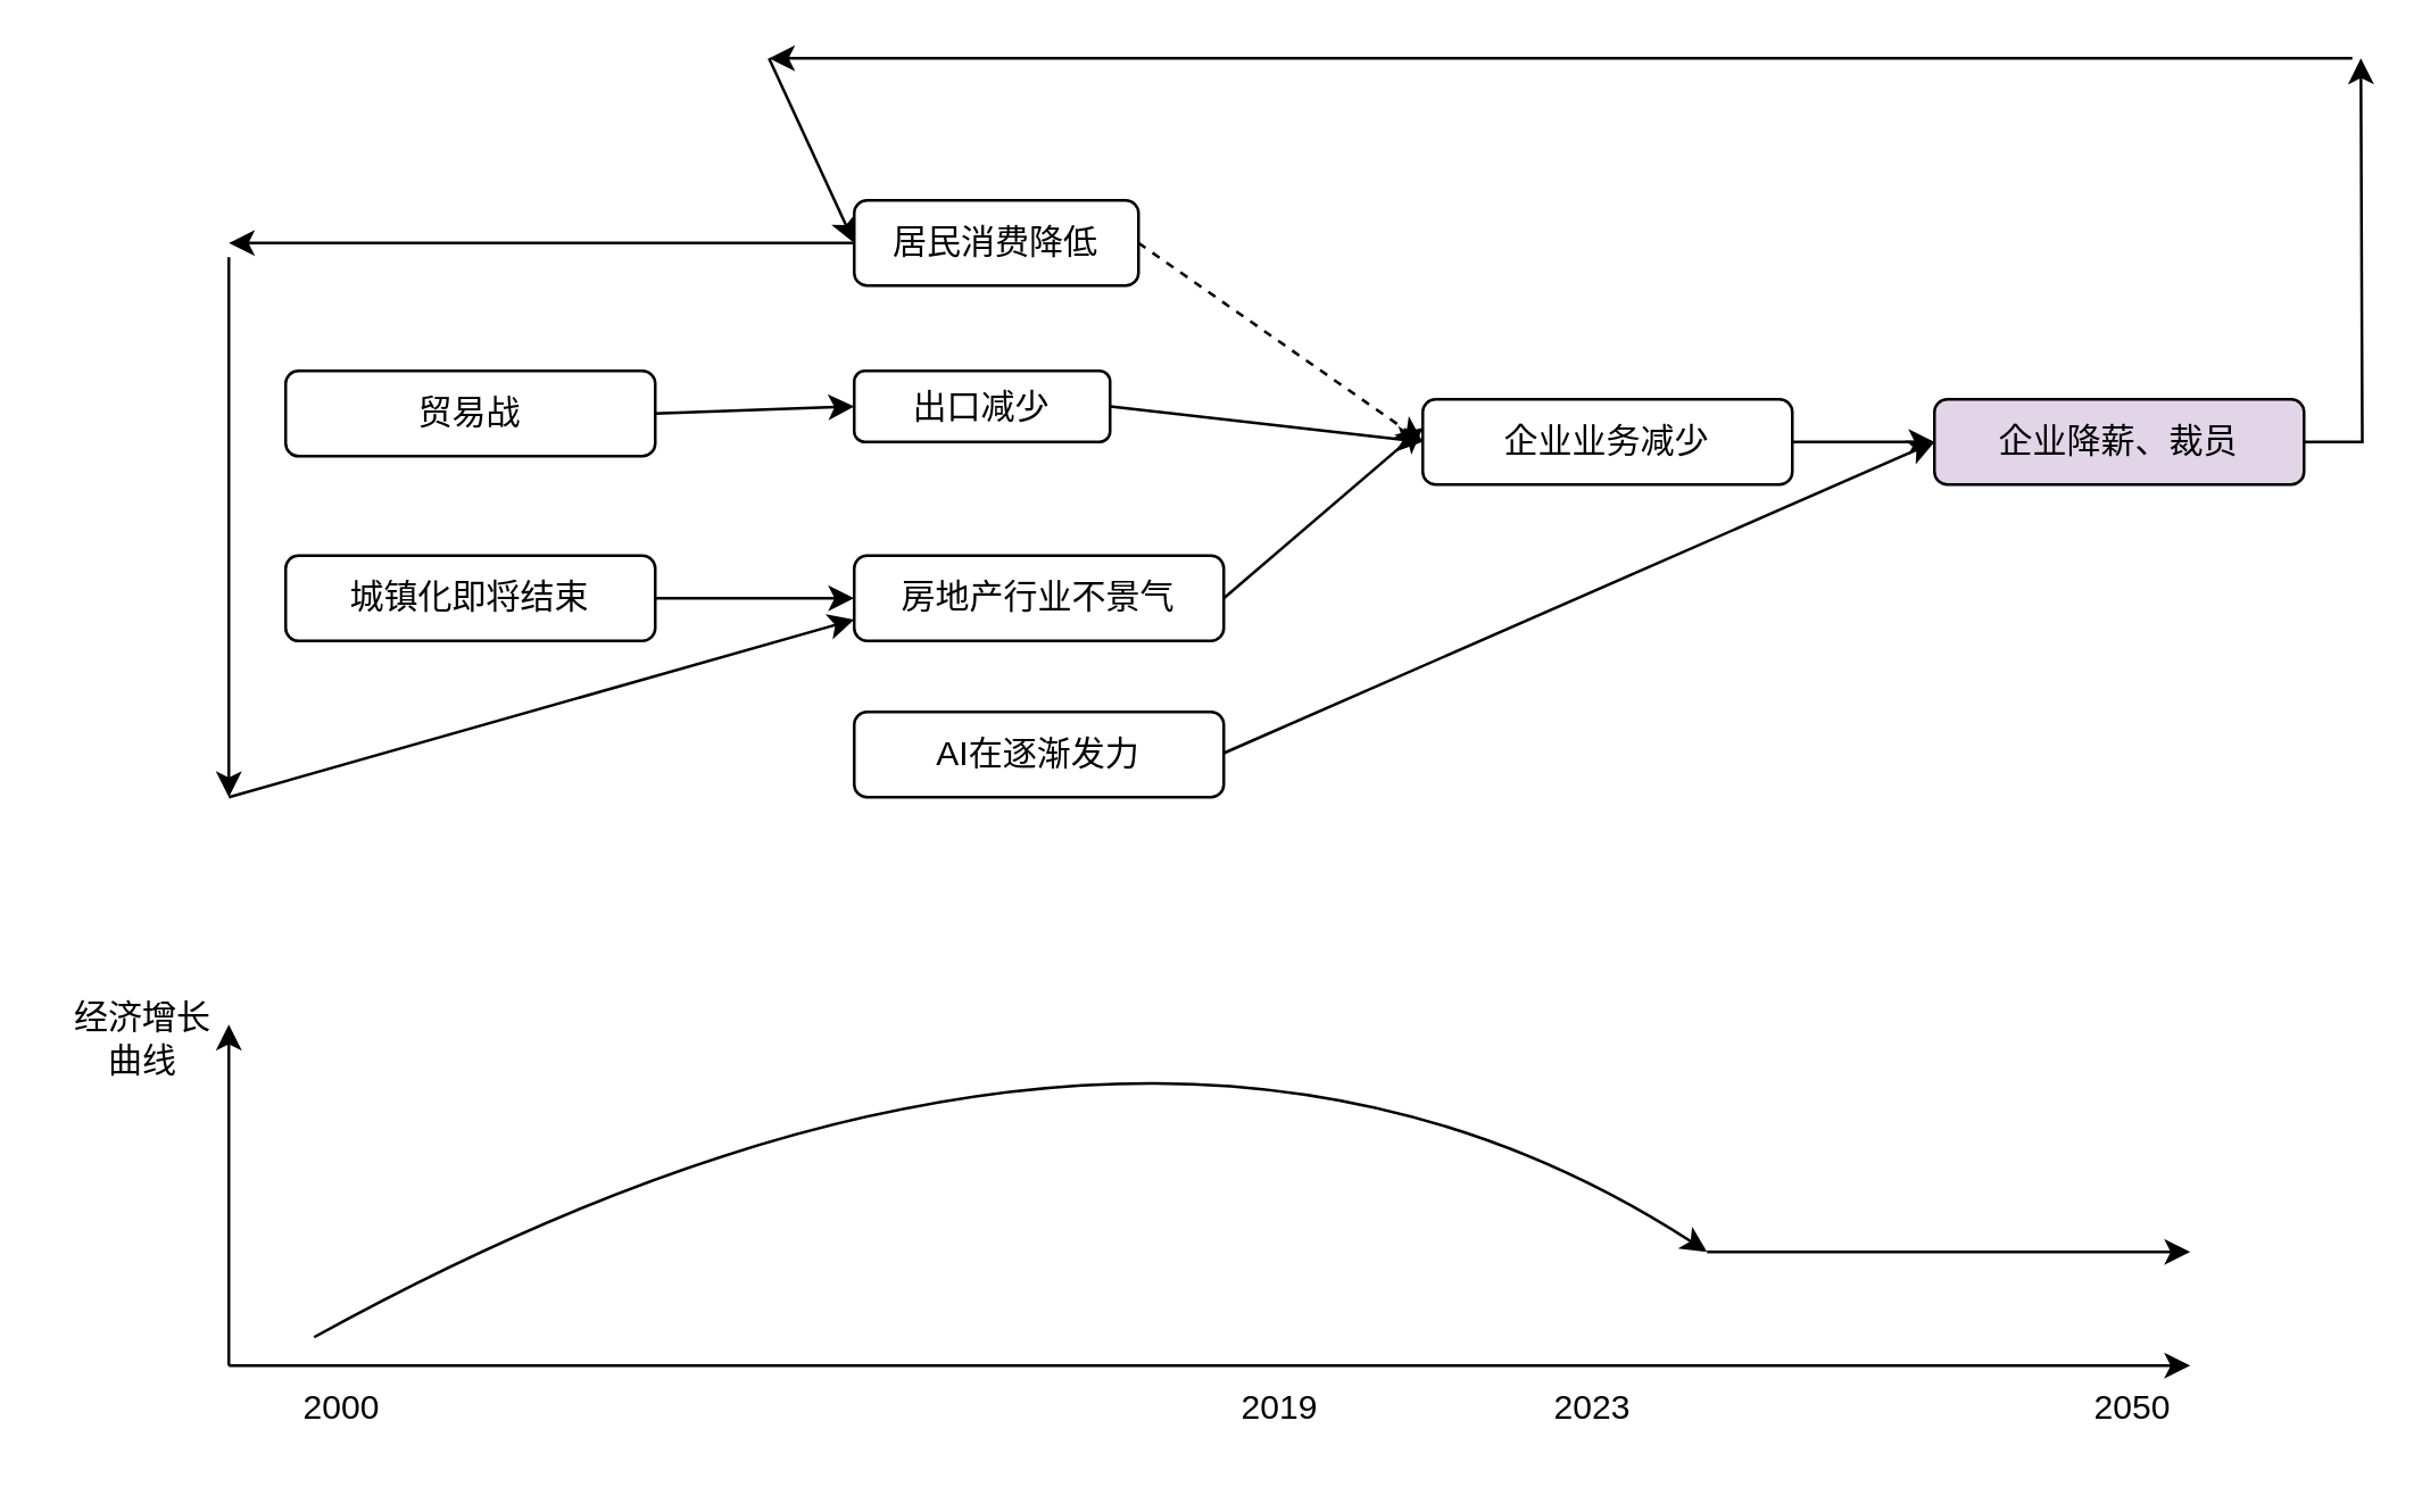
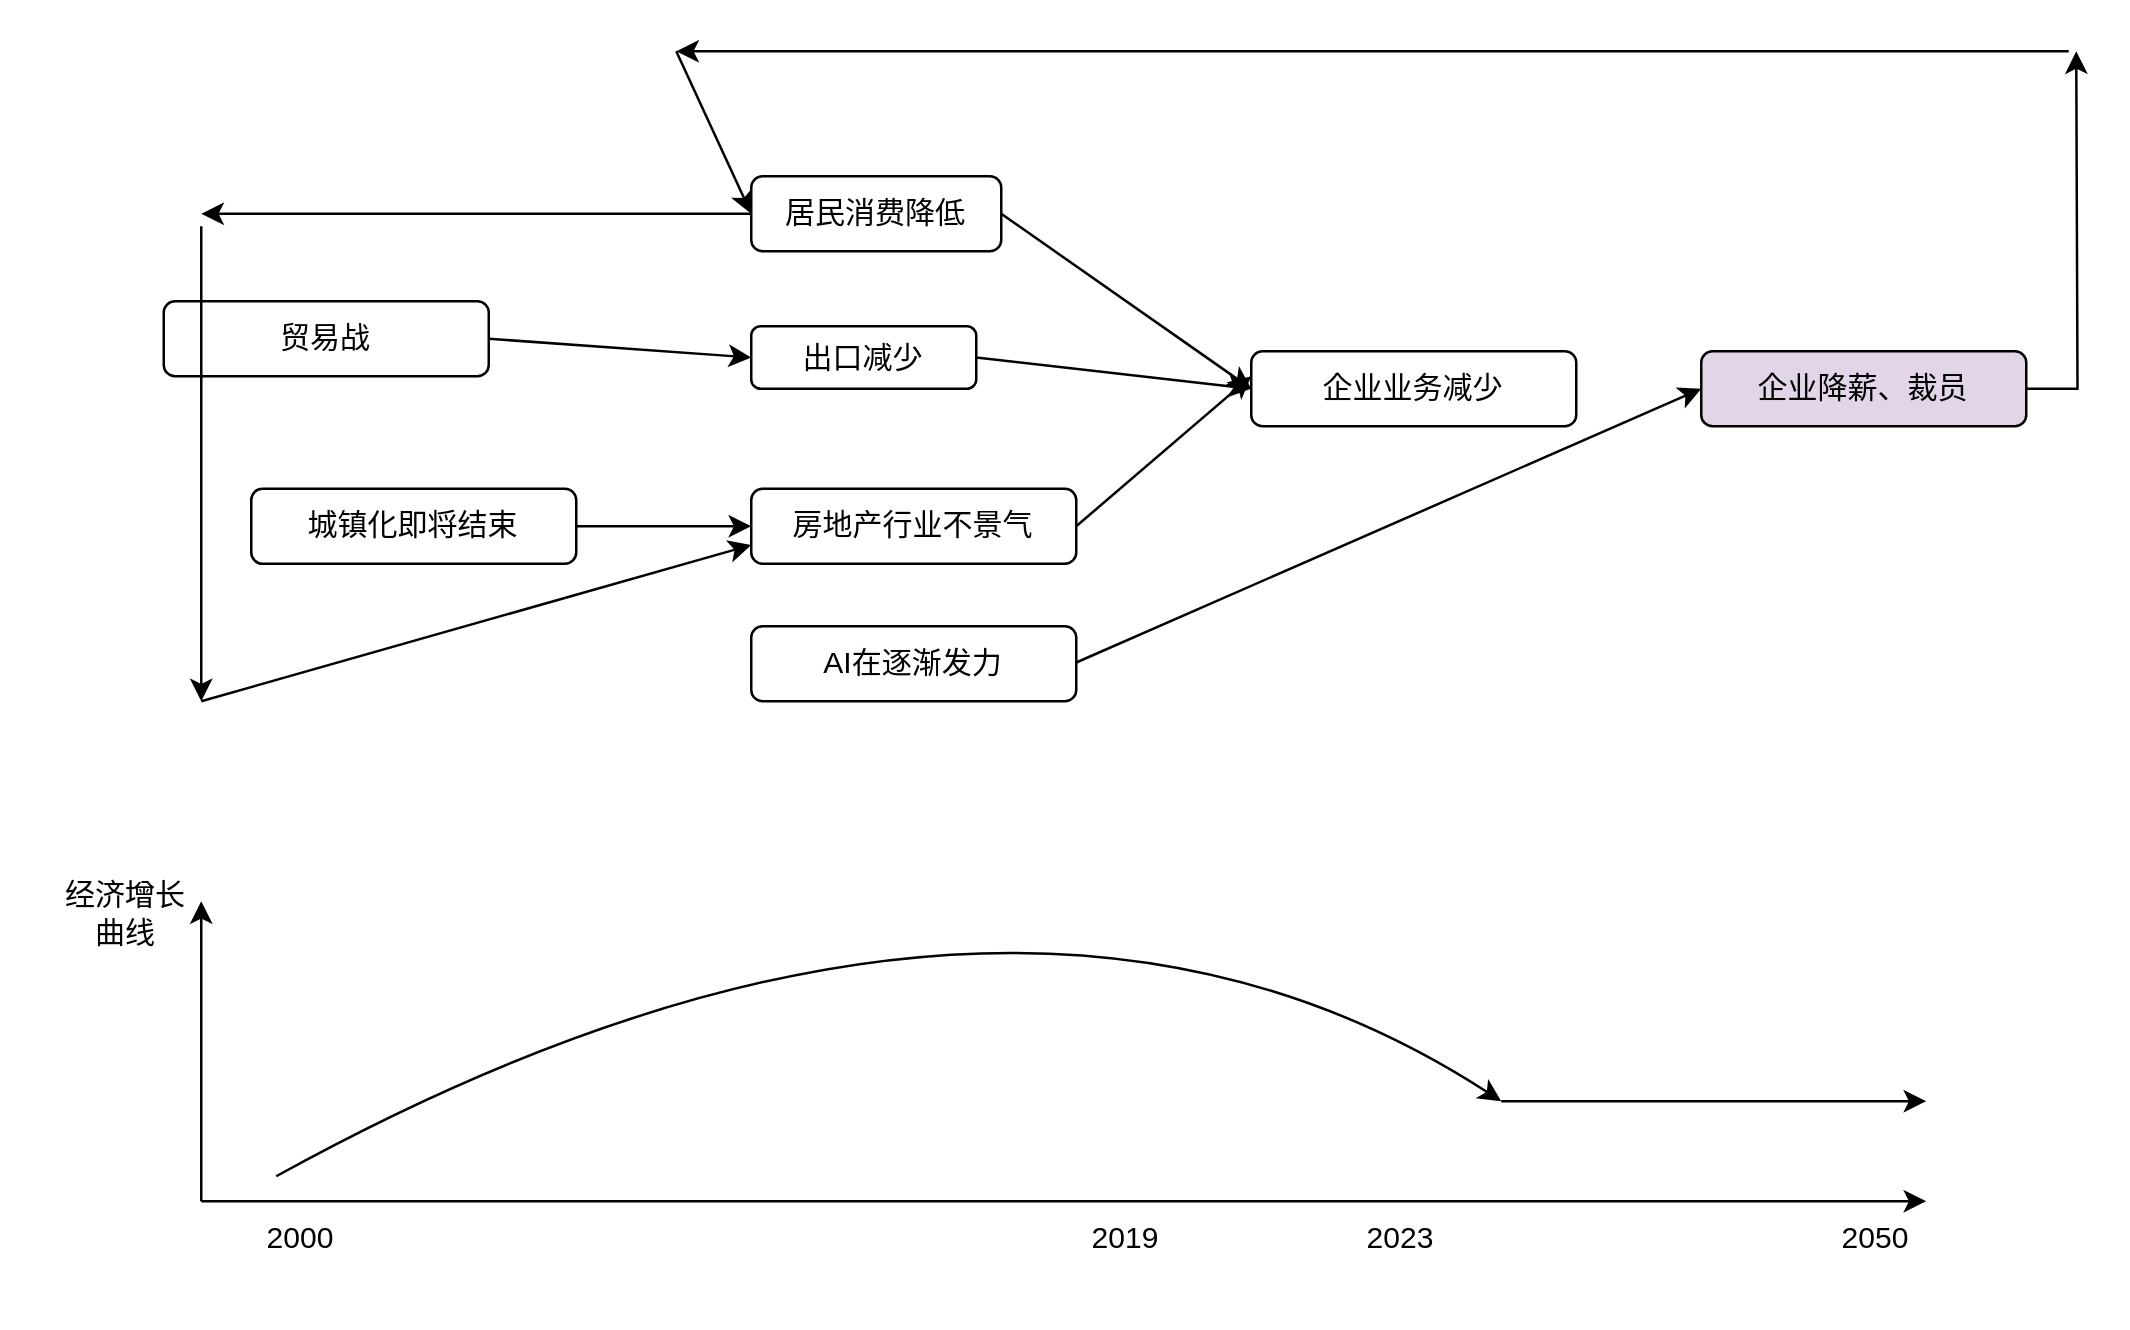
- <mxCell id="8" value="" style="endArrow=classic;html=1;rounded=0;entryX=0;entryY=0.5;entryDx=0;entryDy=0;exitX=1;exitY=0.5;exitDx=0;exitDy=0;dashed=1;" edge="1" parent="1" source="2" target="7"><mxGeometry width="50" height="50" relative="1" as="geometry"><mxPoint x="430" y="90" as="sourcePoint" /><mxPoint x="480" y="40" as="targetPoint" /></mxGeometry></mxCell>
+ <mxCell id="8" value="" style="endArrow=classic;html=1;rounded=0;entryX=0;entryY=0.5;entryDx=0;entryDy=0;exitX=1;exitY=0.5;exitDx=0;exitDy=0;" edge="1" parent="1" source="2" target="7"><mxGeometry width="50" height="50" relative="1" as="geometry"><mxPoint x="430" y="90" as="sourcePoint" /><mxPoint x="480" y="40" as="targetPoint" /></mxGeometry></mxCell>
- <mxCell id="4" value="贸易战" style="rounded=1;whiteSpace=wrap;html=1;" vertex="1" parent="1"><mxGeometry x="100" y="130" width="130" height="30" as="geometry" /></mxCell>
+ <mxCell id="4" value="贸易战" style="rounded=1;whiteSpace=wrap;html=1;" vertex="1" parent="1"><mxGeometry x="65" y="120" width="130" height="30" as="geometry" /></mxCell>
- <mxCell id="14" value="" style="endArrow=classic;html=1;rounded=0;entryX=0;entryY=0.5;entryDx=0;entryDy=0;exitX=1;exitY=0.5;exitDx=0;exitDy=0;" edge="1" parent="1" source="7" target="13"><mxGeometry width="50" height="50" relative="1" as="geometry"><mxPoint x="630" y="160" as="sourcePoint" /><mxPoint x="680" y="110" as="targetPoint" /></mxGeometry></mxCell>
